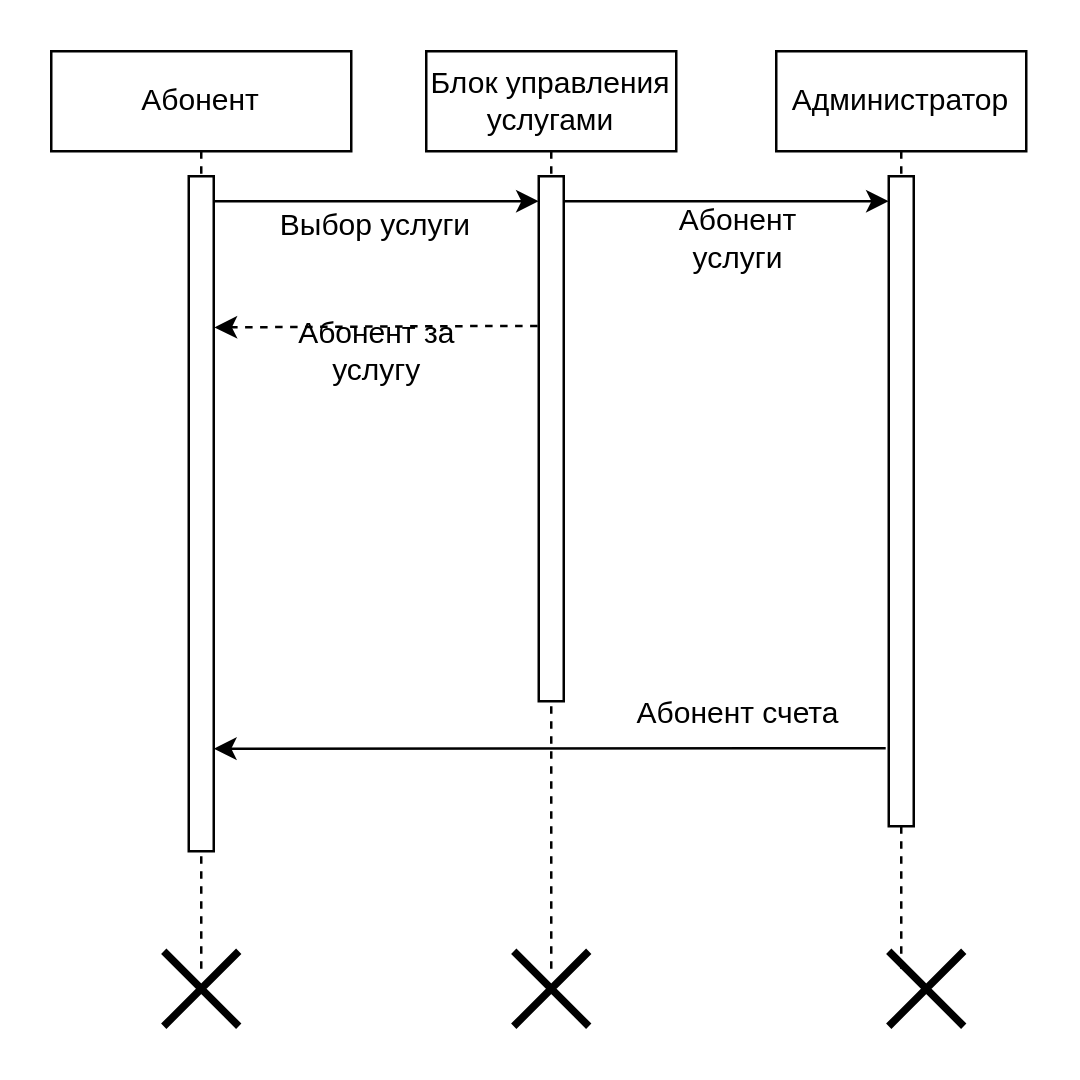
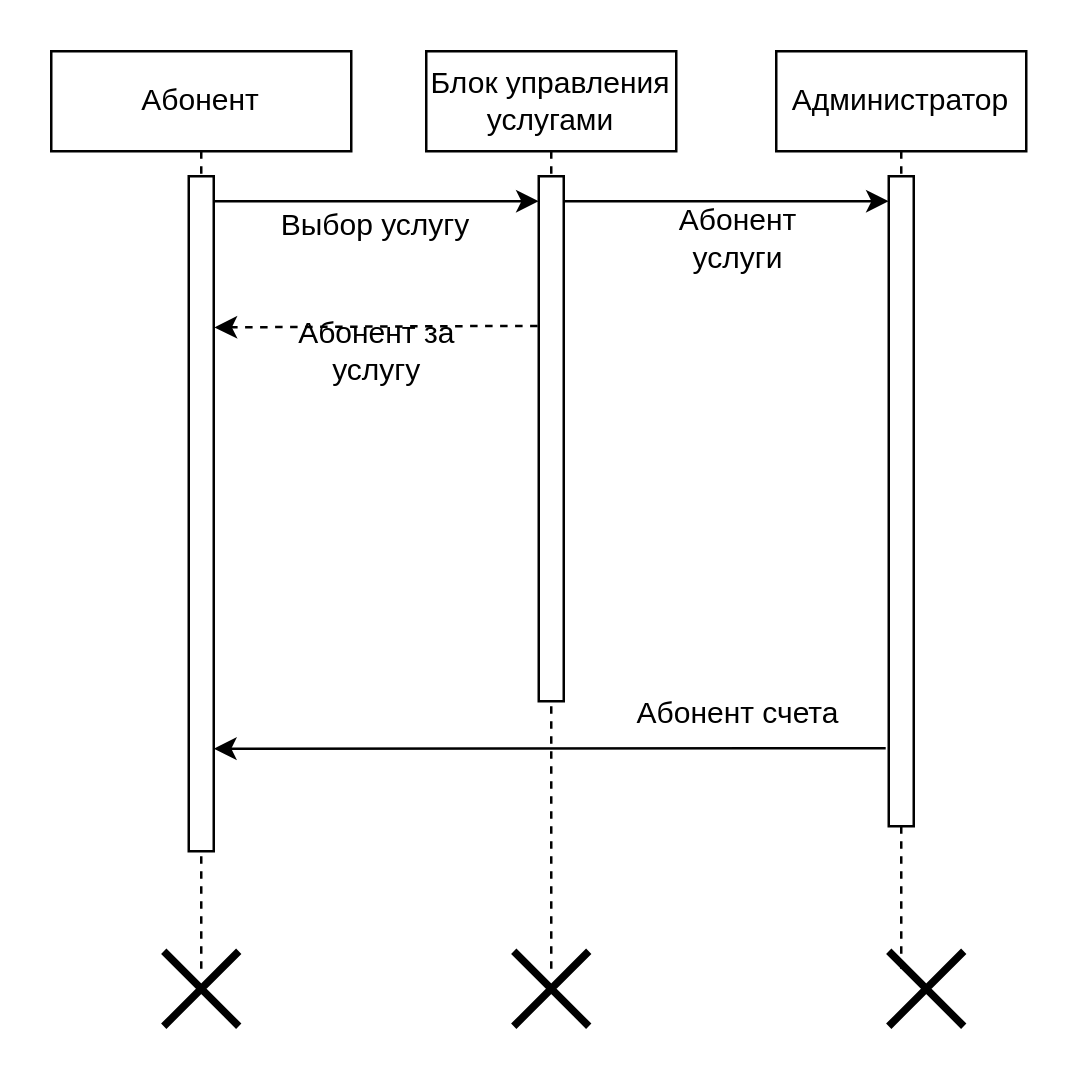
- <mxCell id="15" value="Выбор услуги" style="text;html=1;strokeColor=none;fillColor=none;align=center;verticalAlign=middle;whiteSpace=wrap;rounded=0;" vertex="1" parent="1"><mxGeometry x="110" y="70" width="80" height="40" as="geometry" /></mxCell>
+ <mxCell id="15" value="Выбор услугу" style="text;html=1;strokeColor=none;fillColor=none;align=center;verticalAlign=middle;whiteSpace=wrap;rounded=0;" vertex="1" parent="1"><mxGeometry x="110" y="70" width="80" height="40" as="geometry" /></mxCell>
